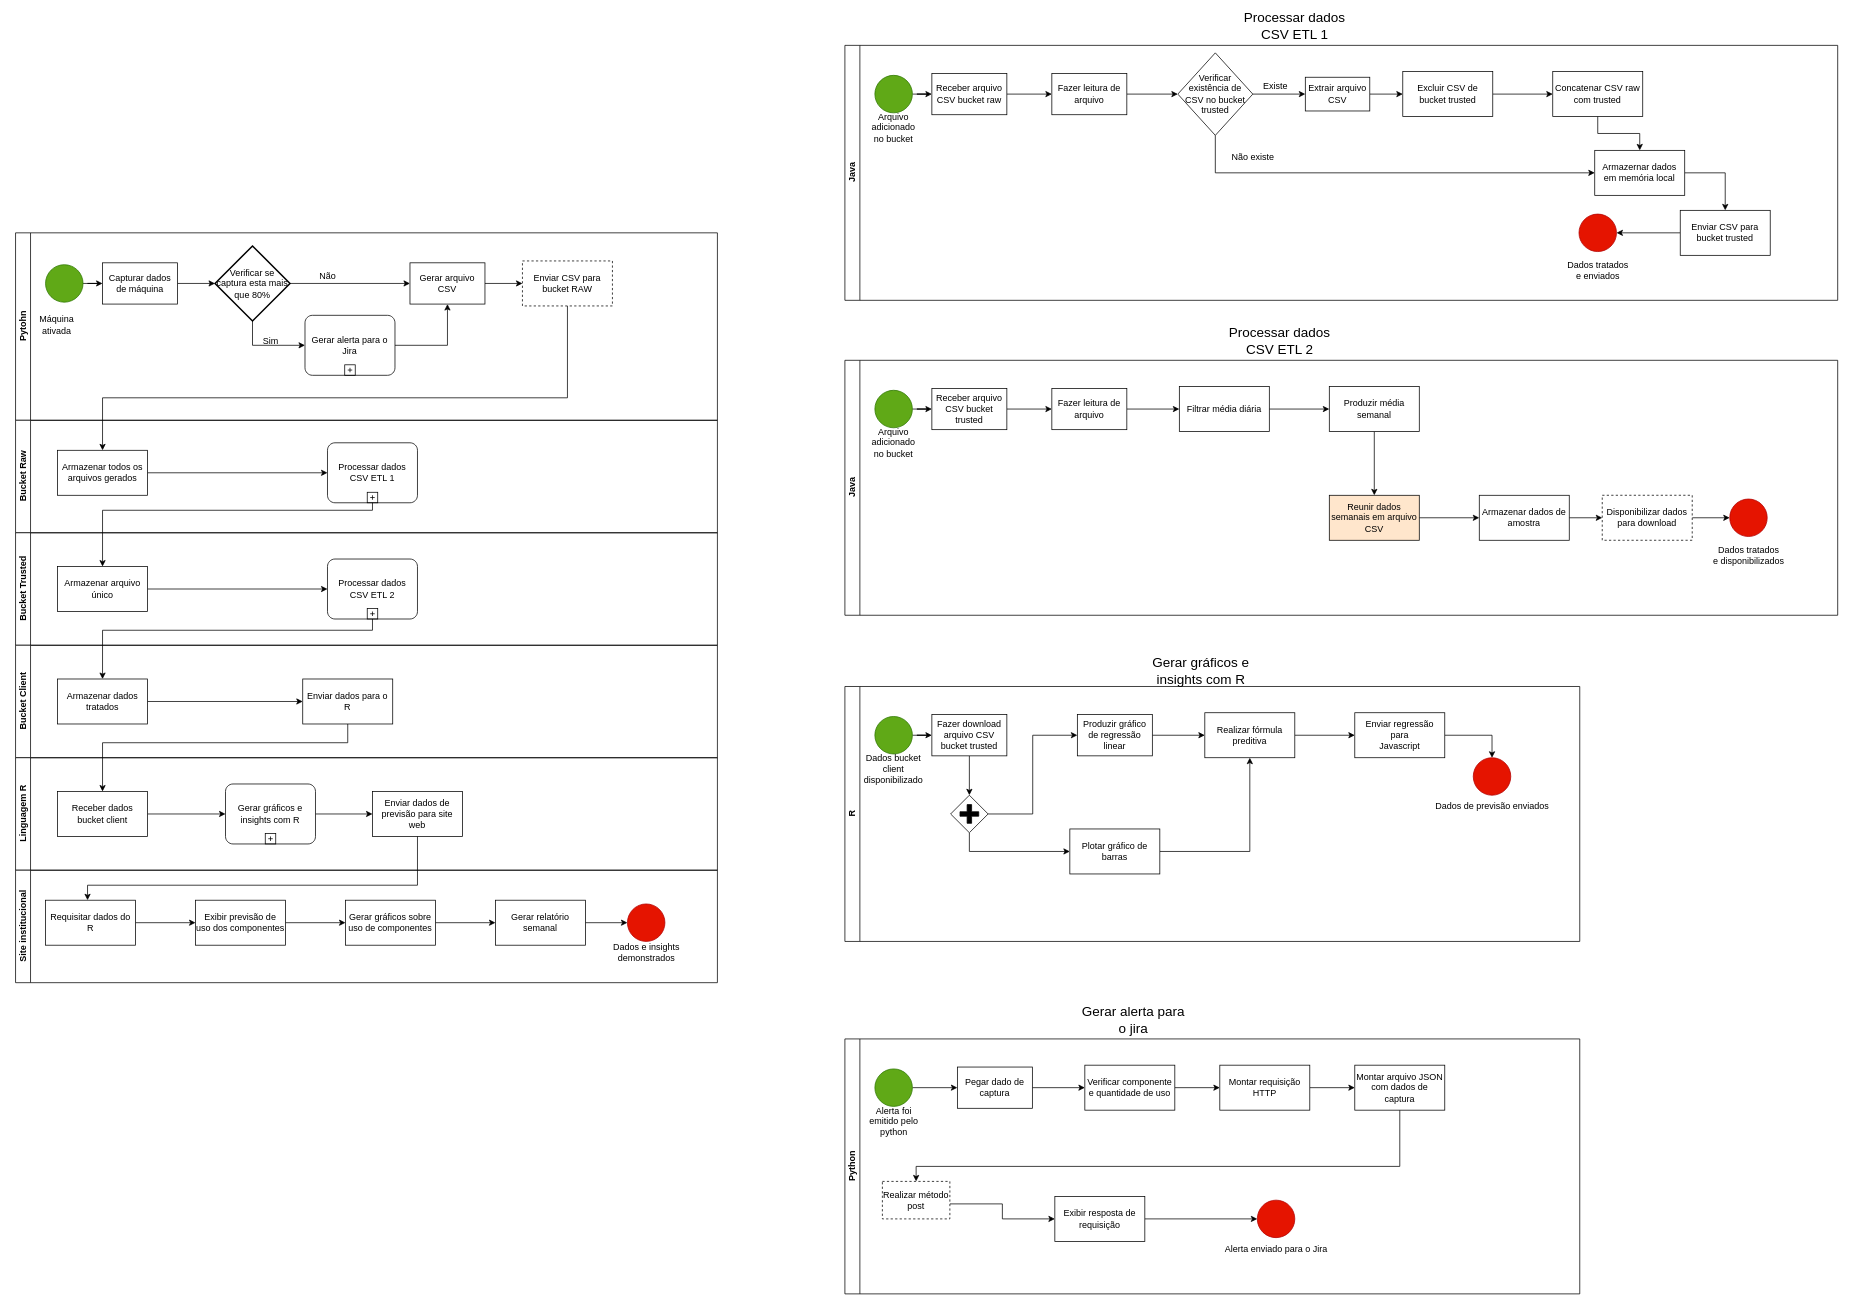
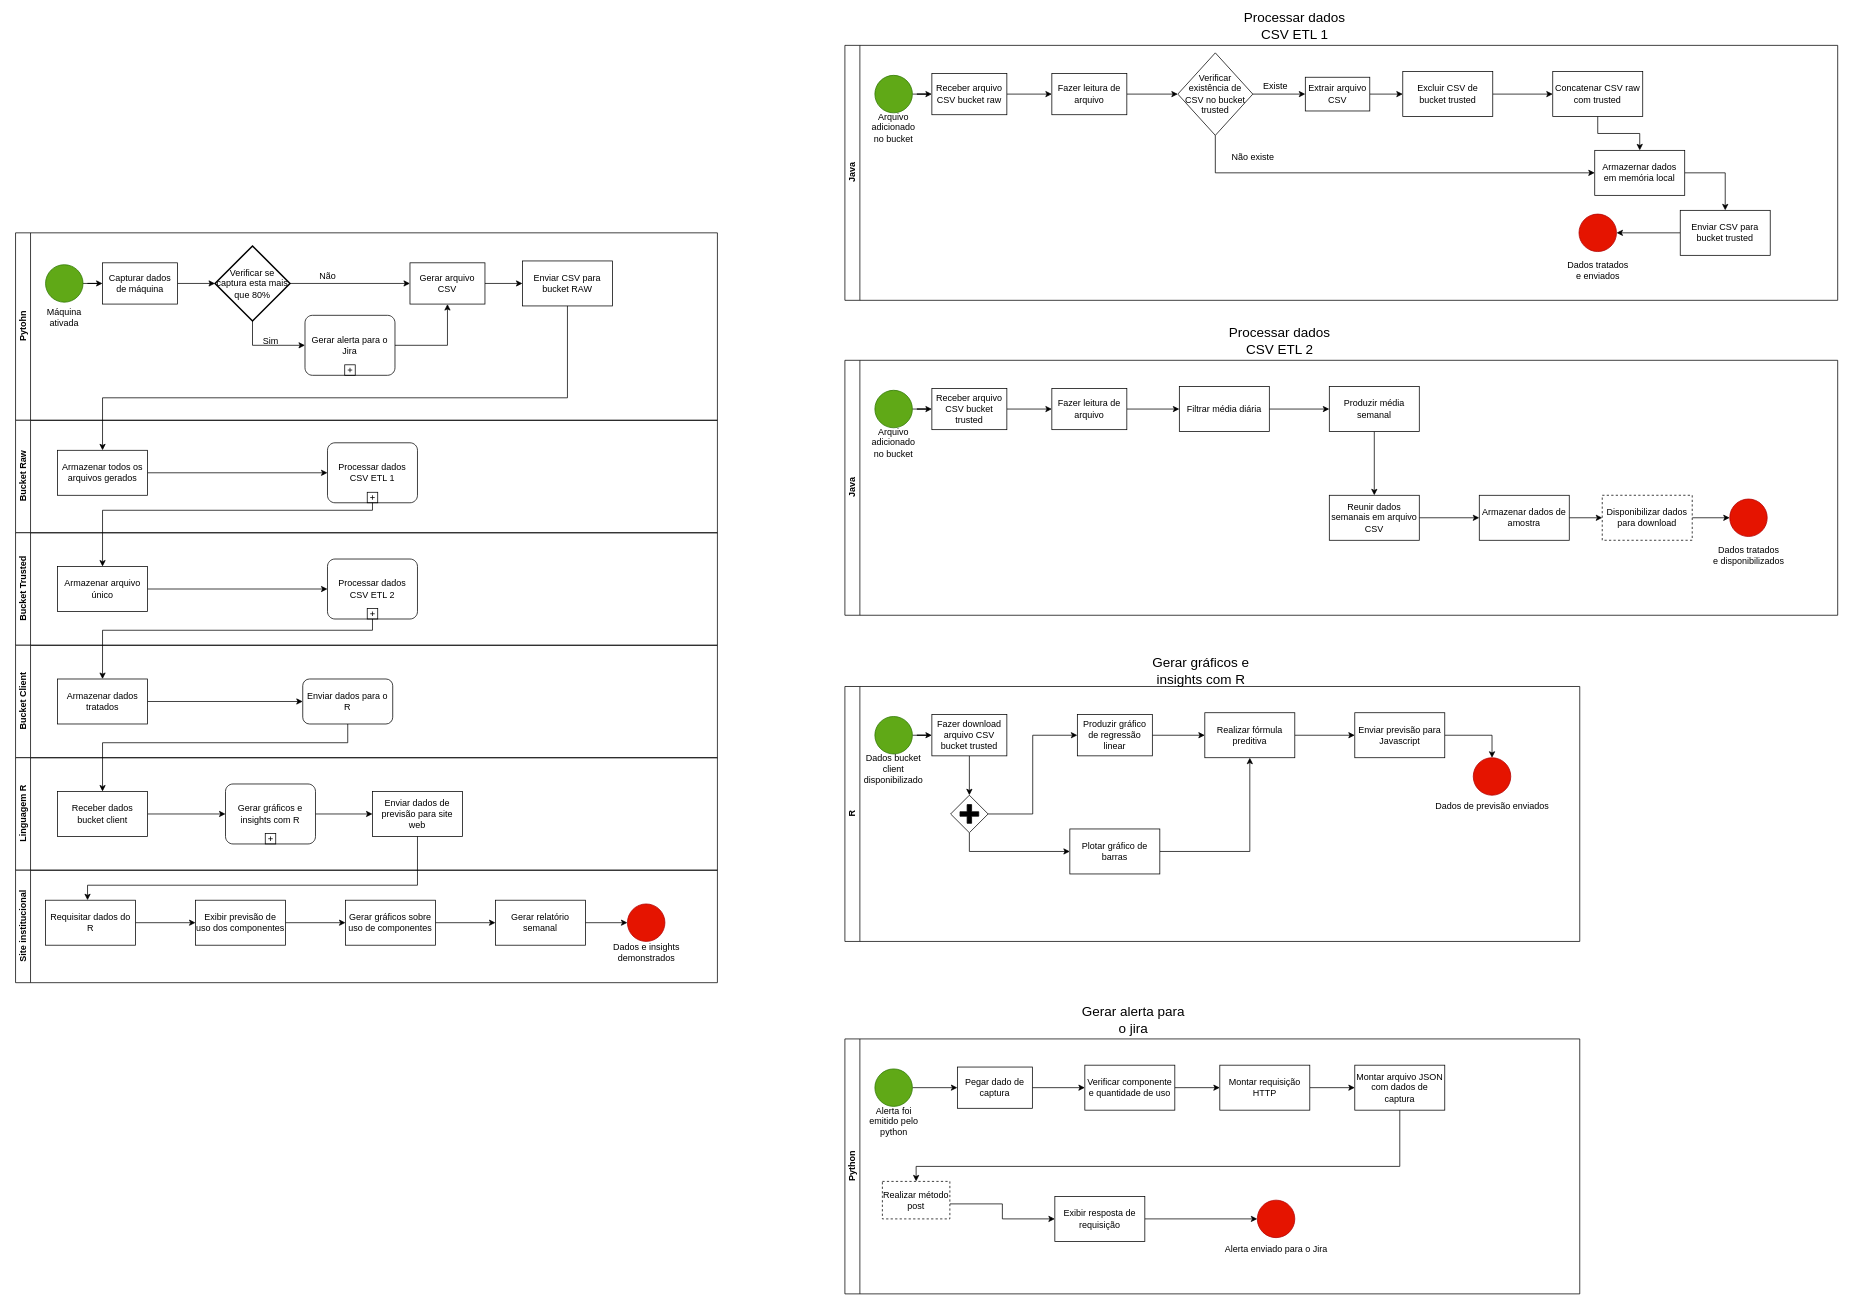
- <mxCell id="9" value="Enviar CSV para bucket RAW" style="whiteSpace=wrap;html=1;rounded=0;dashed=1;" parent="2" vertex="1"><mxGeometry x="676" y="37.5" width="120" height="60" as="geometry" /></mxCell>
+ <mxCell id="9" value="Enviar CSV para bucket RAW" style="whiteSpace=wrap;html=1;rounded=0;" parent="2" vertex="1"><mxGeometry x="676" y="37.5" width="120" height="60" as="geometry" /></mxCell>
- <mxCell id="17" value="Máquina ativada" style="text;html=1;align=center;verticalAlign=middle;whiteSpace=wrap;rounded=0;" vertex="1" parent="2"><mxGeometry x="25" y="107.5" width="60" height="30" as="geometry" /></mxCell>
+ <mxCell id="17" value="Máquina ativada" style="text;html=1;align=center;verticalAlign=middle;whiteSpace=wrap;rounded=0;" vertex="1" parent="2"><mxGeometry x="35" y="97.5" width="60" height="30" as="geometry" /></mxCell>
- <mxCell id="130" value="Reunir dados semanais em arquivo CSV" style="whiteSpace=wrap;html=1;rounded=0;fillColor=#ffe6cc;" vertex="1" parent="117"><mxGeometry x="646" y="180" width="120" height="60" as="geometry" /></mxCell>
+ <mxCell id="130" value="Reunir dados semanais em arquivo CSV" style="whiteSpace=wrap;html=1;rounded=0;" vertex="1" parent="117"><mxGeometry x="646" y="180" width="120" height="60" as="geometry" /></mxCell>
- <mxCell id="56" value="Enviar dados para o&lt;div&gt;R&lt;/div&gt;" style="whiteSpace=wrap;html=1;" parent="53" vertex="1"><mxGeometry x="383" y="45" width="120" height="60" as="geometry" /></mxCell>
+ <mxCell id="56" value="Enviar dados para o&lt;div&gt;R&lt;/div&gt;" style="whiteSpace=wrap;html=1;rounded=1;" parent="53" vertex="1"><mxGeometry x="383" y="45" width="120" height="60" as="geometry" /></mxCell>
- <mxCell id="81" value="Enviar regressão para&lt;div&gt;Javascript&lt;/div&gt;" style="whiteSpace=wrap;html=1;rounded=0;" parent="65" vertex="1"><mxGeometry x="680" y="35" width="120" height="60" as="geometry" /></mxCell>
+ <mxCell id="81" value="Enviar previsão para&lt;div&gt;Javascript&lt;/div&gt;" style="whiteSpace=wrap;html=1;rounded=0;" parent="65" vertex="1"><mxGeometry x="680" y="35" width="120" height="60" as="geometry" /></mxCell>
